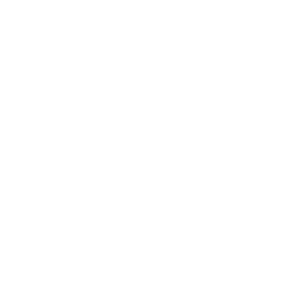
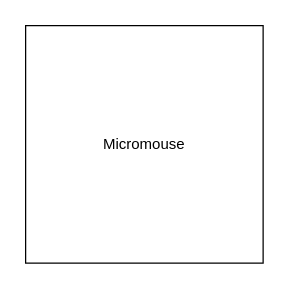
+ <mxCell id="2" value="Micromouse&lt;br&gt;" style="whiteSpace=wrap;html=1;aspect=fixed;" vertex="1" parent="1"><mxGeometry x="20" y="20" width="190" height="190" as="geometry" /></mxCell>
